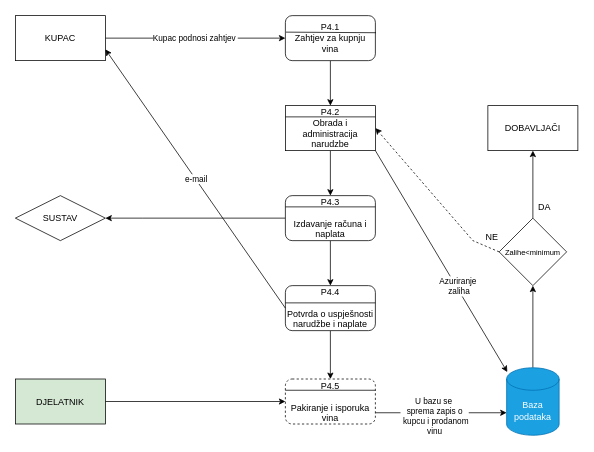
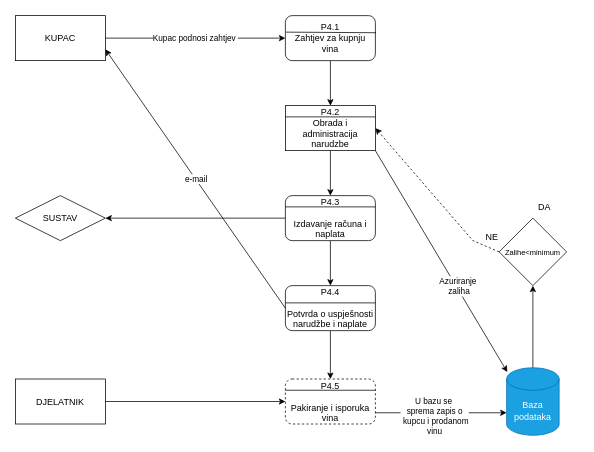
- <mxCell id="15" value="DOBAVLJAČI" style="rounded=0;whiteSpace=wrap;html=1;" parent="1" vertex="1"><mxGeometry x="650" y="140" width="120" height="60" as="geometry" /></mxCell>
- <mxCell id="27" style="edgeStyle=orthogonalEdgeStyle;rounded=0;orthogonalLoop=1;jettySize=auto;html=1;exitX=0.5;exitY=0;exitDx=0;exitDy=0;entryX=0.5;entryY=1;entryDx=0;entryDy=0;" parent="1" source="28" target="15" edge="1"><mxGeometry relative="1" as="geometry" /></mxCell>
- <mxCell id="10" value="DJELATNIK" style="rounded=0;whiteSpace=wrap;html=1;fillColor=#d5e8d4;" parent="1" vertex="1"><mxGeometry x="20" y="504.5" width="120" height="60" as="geometry" /></mxCell>
+ <mxCell id="10" value="DJELATNIK" style="rounded=0;whiteSpace=wrap;html=1;" parent="1" vertex="1"><mxGeometry x="20" y="504.5" width="120" height="60" as="geometry" /></mxCell>
